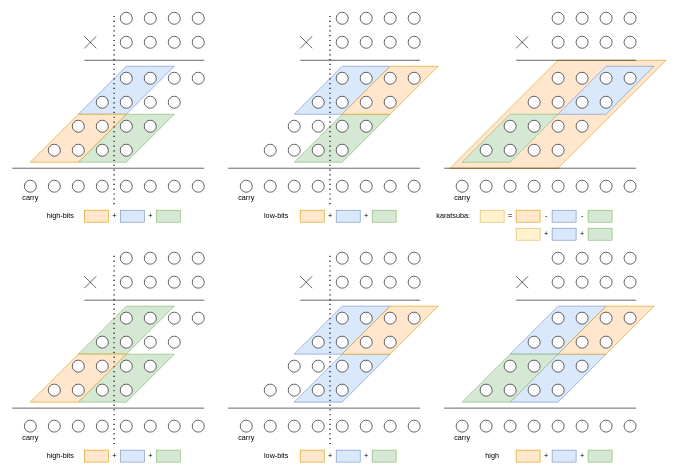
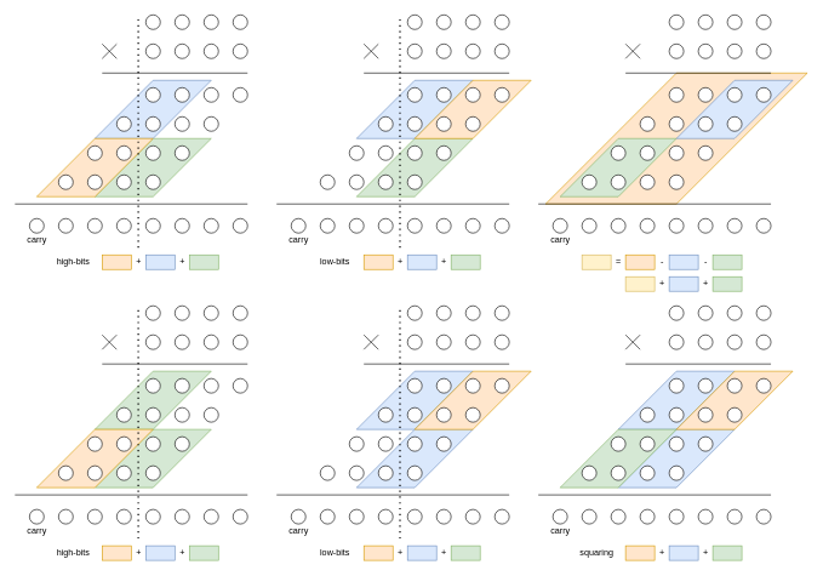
- <mxCell id="179" value="karatsuba:" style="text;html=1;align=center;verticalAlign=middle;resizable=0;points=[];autosize=1;strokeColor=none;fillColor=none;" parent="1" vertex="1"><mxGeometry x="720" y="350" width="70" height="20" as="geometry" /></mxCell>
- <mxCell id="85" value="high" style="text;html=1;align=center;verticalAlign=middle;resizable=0;points=[];autosize=1;strokeColor=none;fillColor=none;" parent="1" vertex="1"><mxGeometry x="790" y="750" width="60" height="20" as="geometry" /></mxCell>
+ <mxCell id="85" value="squaring" style="text;html=1;align=center;verticalAlign=middle;resizable=0;points=[];autosize=1;strokeColor=none;fillColor=none;" parent="1" vertex="1"><mxGeometry x="790" y="750" width="60" height="20" as="geometry" /></mxCell>
